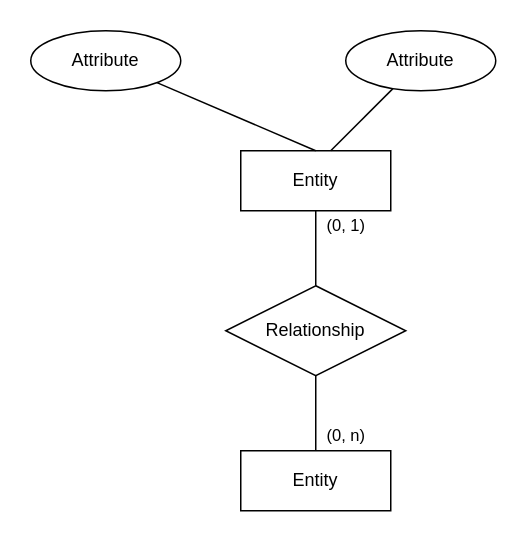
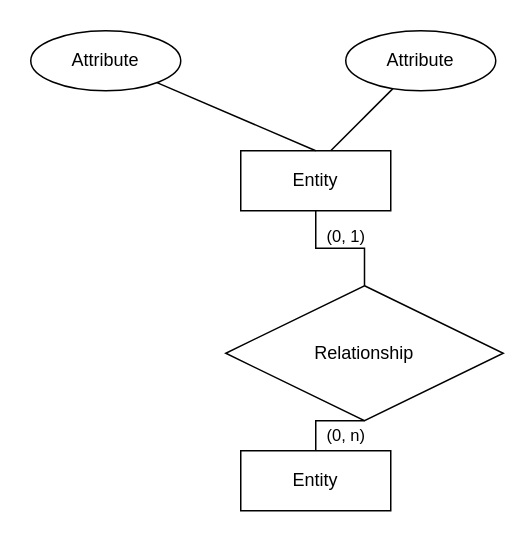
- <mxCell id="10" value="Relationship" style="shape=rhombus;perimeter=rhombusPerimeter;whiteSpace=wrap;html=1;align=center;" vertex="1" parent="1"><mxGeometry x="150" y="190" width="120" height="60" as="geometry" /></mxCell>
+ <mxCell id="10" value="Relationship" style="shape=rhombus;perimeter=rhombusPerimeter;whiteSpace=wrap;html=1;align=center;" vertex="1" parent="1"><mxGeometry x="150" y="190" width="185" height="90" as="geometry" /></mxCell>
